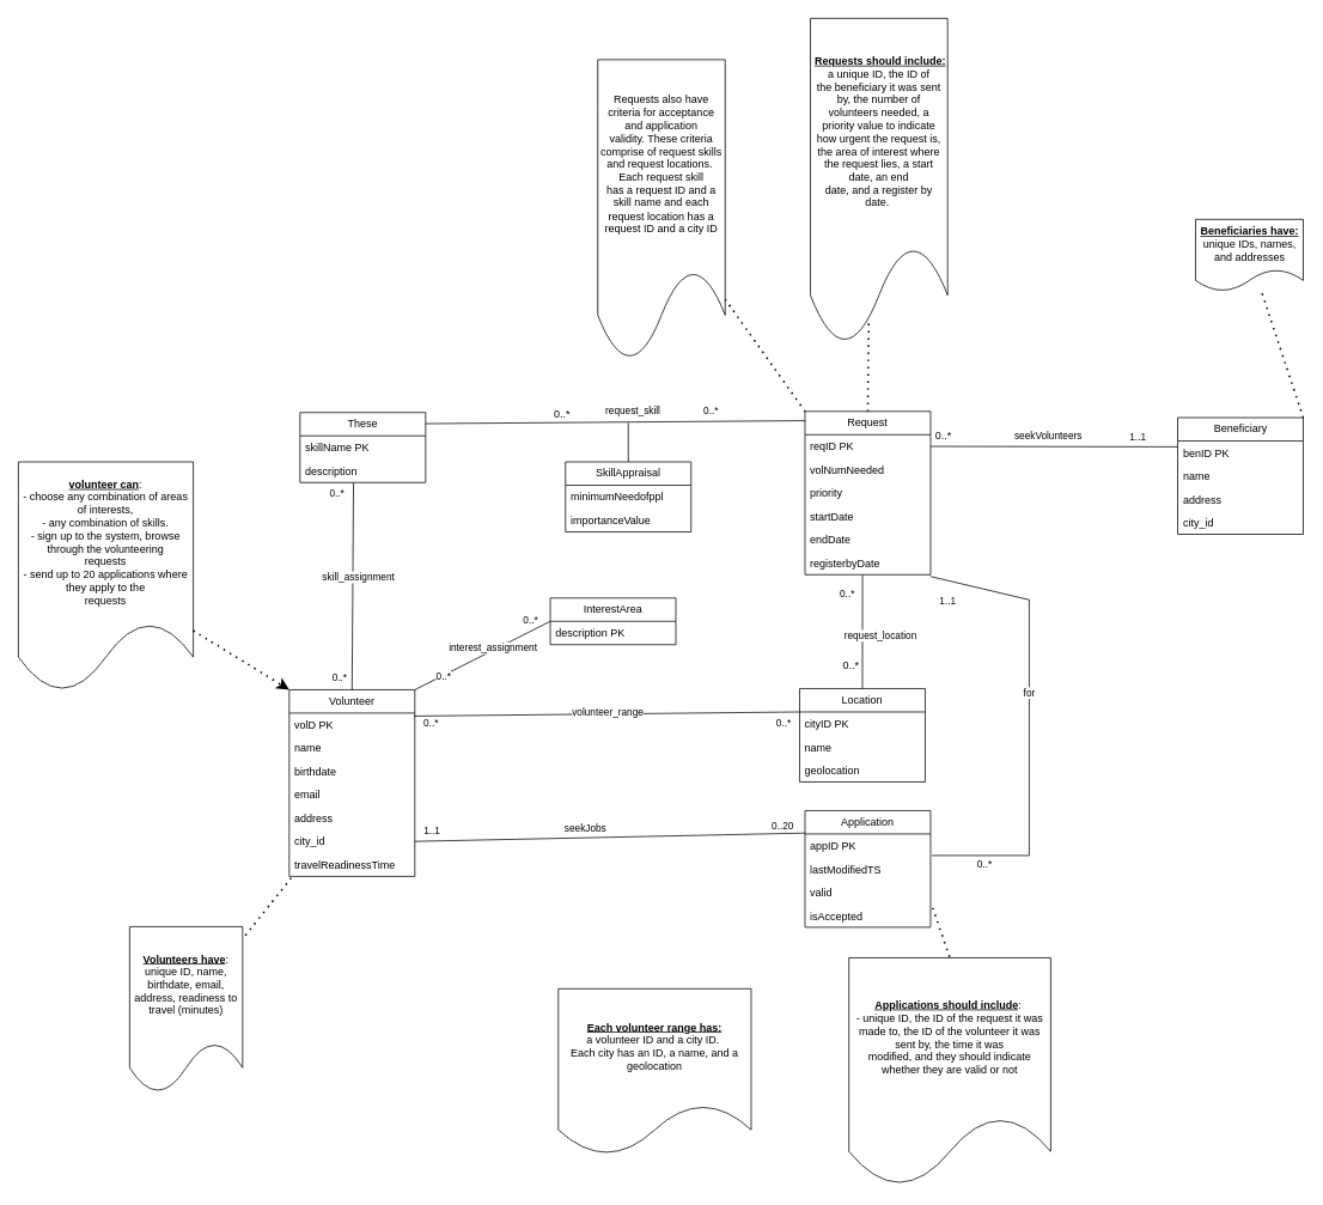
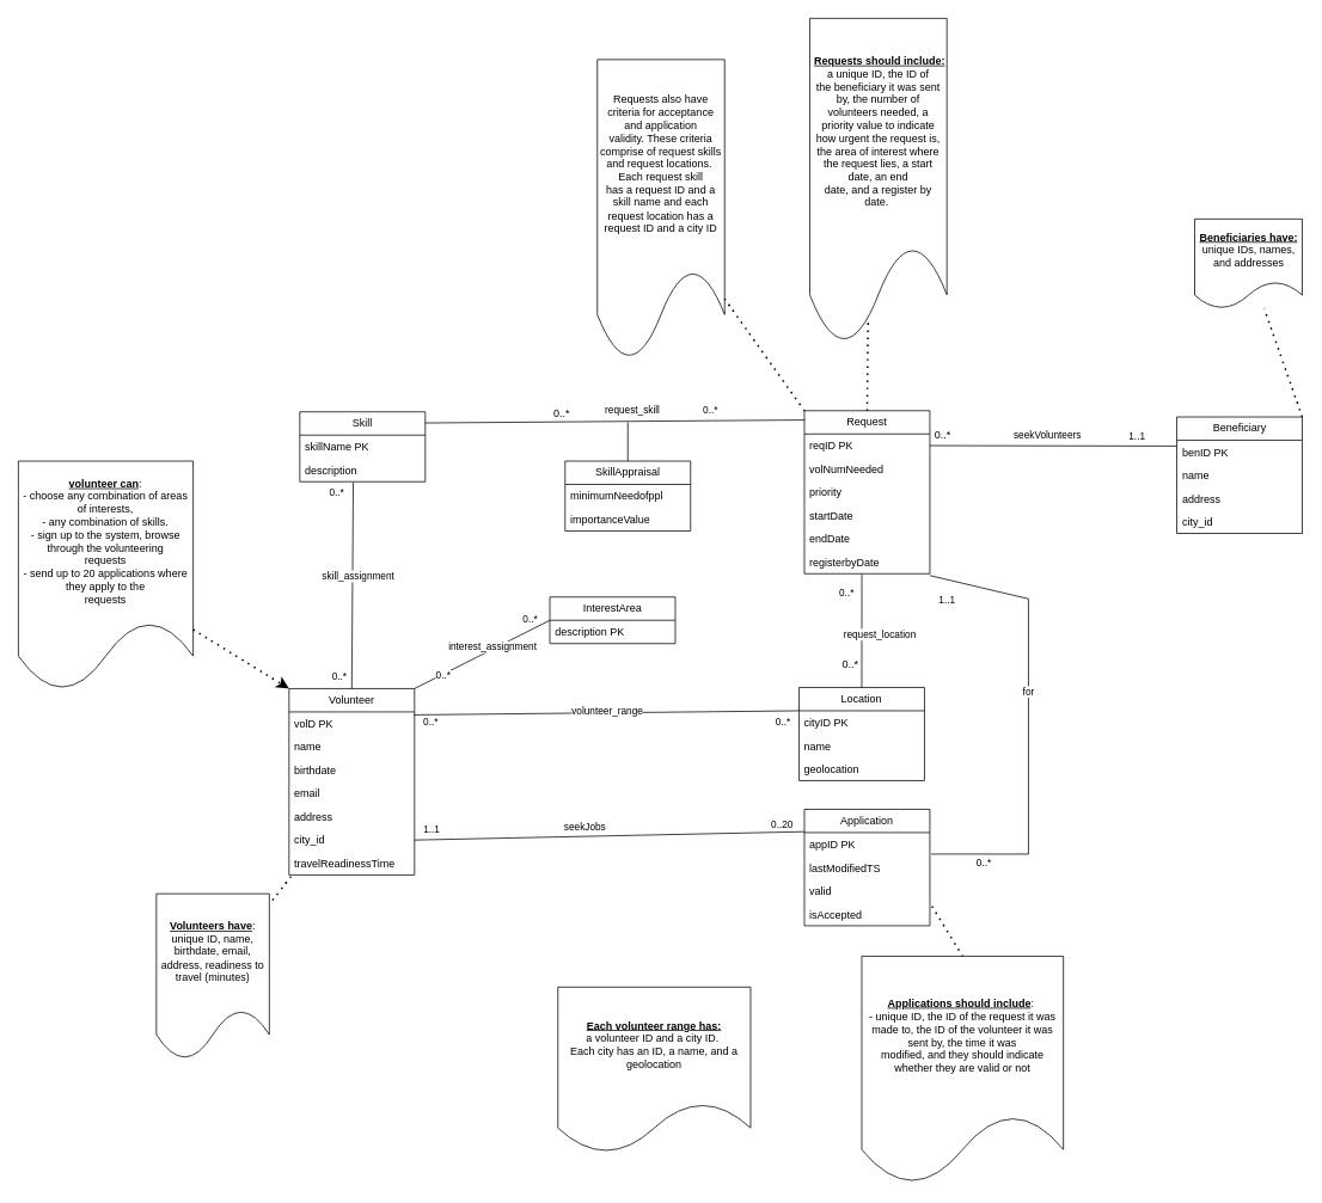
- <mxCell id="7" value="&lt;b&gt;&lt;u&gt;Beneficiaries have:&lt;/u&gt;&lt;/b&gt; unique IDs, names, and addresses" style="shape=document;whiteSpace=wrap;html=1;boundedLbl=1;" parent="1" vertex="1"><mxGeometry x="1332.5" y="244" width="120" height="80" as="geometry" /></mxCell>
+ <mxCell id="7" value="&lt;b&gt;&lt;u&gt;Beneficiaries have:&lt;/u&gt;&lt;/b&gt; unique IDs, names, and addresses" style="shape=document;whiteSpace=wrap;html=1;boundedLbl=1;" parent="1" vertex="1"><mxGeometry x="1332.5" y="244" width="120" height="100" as="geometry" /></mxCell>
- <mxCell id="22" value="These" style="swimlane;fontStyle=0;childLayout=stackLayout;horizontal=1;startSize=26;fillColor=none;horizontalStack=0;resizeParent=1;resizeParentMax=0;resizeLast=0;collapsible=1;marginBottom=0;whiteSpace=wrap;html=1;" parent="1" vertex="1"><mxGeometry x="334" y="459.28" width="140" height="78" as="geometry" /></mxCell>
+ <mxCell id="22" value="Skill" style="swimlane;fontStyle=0;childLayout=stackLayout;horizontal=1;startSize=26;fillColor=none;horizontalStack=0;resizeParent=1;resizeParentMax=0;resizeLast=0;collapsible=1;marginBottom=0;whiteSpace=wrap;html=1;" parent="1" vertex="1"><mxGeometry x="334" y="459.28" width="140" height="78" as="geometry" /></mxCell>
- <mxCell id="11" value="&lt;b&gt;&lt;u&gt;Volunteers have&lt;/u&gt;&lt;/b&gt;: unique ID, name, birthdate, email, address, readiness to &lt;br&gt;travel (minutes)" style="shape=document;whiteSpace=wrap;html=1;boundedLbl=1;" parent="1" vertex="1"><mxGeometry x="144" y="1032.28" width="126" height="185" as="geometry" /></mxCell>
+ <mxCell id="11" value="&lt;b&gt;&lt;u&gt;Volunteers have&lt;/u&gt;&lt;/b&gt;: unique ID, name, birthdate, email, address, readiness to &lt;br&gt;travel (minutes)" style="shape=document;whiteSpace=wrap;html=1;boundedLbl=1;" parent="1" vertex="1"><mxGeometry x="174" y="997.28" width="126" height="185" as="geometry" /></mxCell>
- <mxCell id="80" value="&lt;u&gt;&lt;b&gt;Applications should include&lt;/b&gt;&lt;/u&gt;:&amp;nbsp;&lt;div&gt;-&amp;nbsp;&lt;span style=&quot;background-color: initial;&quot;&gt;unique ID, the ID of the request it was&lt;/span&gt;&lt;/div&gt;&lt;div&gt;made to, the ID of the volunteer it was sent by, the time it was&lt;/div&gt;&lt;div&gt;modified, and they should indicate whether they are valid or not&lt;/div&gt;" style="shape=document;whiteSpace=wrap;html=1;boundedLbl=1;" parent="1" vertex="1"><mxGeometry x="946" y="1067" width="225" height="254" as="geometry" /></mxCell>
+ <mxCell id="80" value="&lt;u&gt;&lt;b&gt;Applications should include&lt;/b&gt;&lt;/u&gt;:&amp;nbsp;&lt;div&gt;-&amp;nbsp;&lt;span style=&quot;background-color: initial;&quot;&gt;unique ID, the ID of the request it was&lt;/span&gt;&lt;/div&gt;&lt;div&gt;made to, the ID of the volunteer it was sent by, the time it was&lt;/div&gt;&lt;div&gt;modified, and they should indicate whether they are valid or not&lt;/div&gt;" style="shape=document;whiteSpace=wrap;html=1;boundedLbl=1;" parent="1" vertex="1"><mxGeometry x="961" y="1067" width="225" height="254" as="geometry" /></mxCell>
